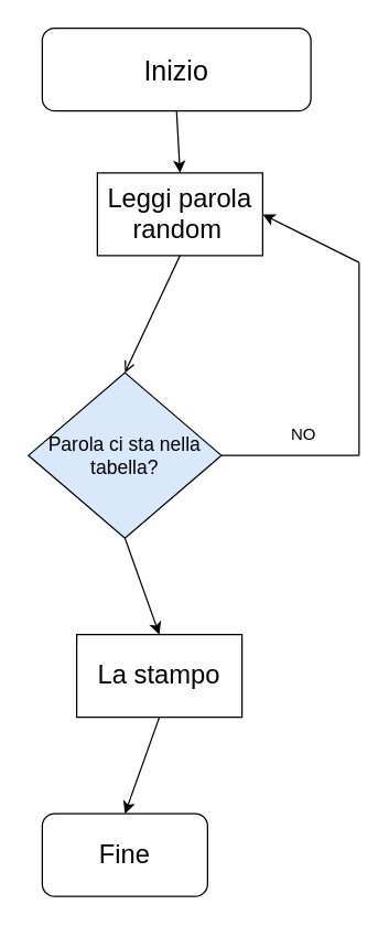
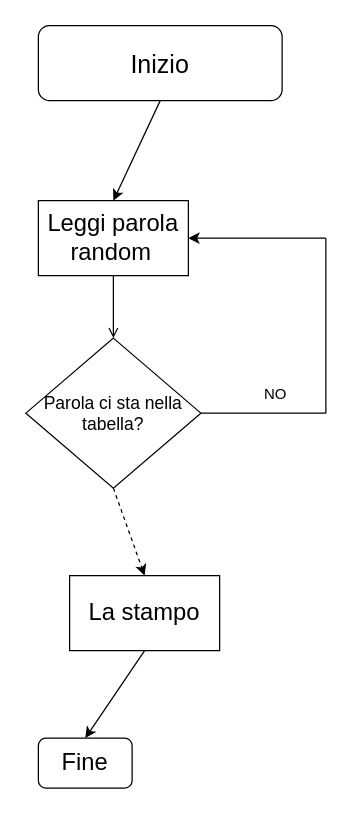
- <mxCell id="3" value="&lt;font style=&quot;font-size: 19px;&quot;&gt;Leggi parola random&lt;/font&gt;&amp;nbsp;" style="rounded=0;whiteSpace=wrap;html=1;" vertex="1" parent="1"><mxGeometry x="70" y="125" width="120" height="60" as="geometry" /></mxCell>
+ <mxCell id="3" value="&lt;font style=&quot;font-size: 19px;&quot;&gt;Leggi parola random&lt;/font&gt;&amp;nbsp;" style="rounded=0;whiteSpace=wrap;html=1;" vertex="1" parent="1"><mxGeometry x="30" y="160" width="120" height="60" as="geometry" /></mxCell>
- <mxCell id="4" value="&lt;font style=&quot;font-size: 14px;&quot;&gt;Parola ci sta nella tabella?&lt;/font&gt;" style="rhombus;whiteSpace=wrap;html=1;fillColor=#dae8fc;" vertex="1" parent="1"><mxGeometry x="20" y="270" width="140" height="120" as="geometry" /></mxCell>
+ <mxCell id="4" value="&lt;font style=&quot;font-size: 14px;&quot;&gt;Parola ci sta nella tabella?&lt;/font&gt;" style="rhombus;whiteSpace=wrap;html=1;" vertex="1" parent="1"><mxGeometry x="20" y="270" width="140" height="120" as="geometry" /></mxCell>
- <mxCell id="12" value="" style="endArrow=classic;html=1;rounded=0;entryX=0.5;entryY=0;entryDx=0;entryDy=0;exitX=0.5;exitY=1;exitDx=0;exitDy=0;" edge="1" parent="1" source="4" target="11"><mxGeometry width="50" height="50" relative="1" as="geometry"><mxPoint x="-50" y="460" as="sourcePoint" /><mxPoint x="0" y="410" as="targetPoint" /></mxGeometry></mxCell>
+ <mxCell id="12" value="" style="endArrow=classic;html=1;rounded=0;entryX=0.5;entryY=0;entryDx=0;entryDy=0;exitX=0.5;exitY=1;exitDx=0;exitDy=0;dashed=1;" edge="1" parent="1" source="4" target="11"><mxGeometry width="50" height="50" relative="1" as="geometry"><mxPoint x="-50" y="460" as="sourcePoint" /><mxPoint x="0" y="410" as="targetPoint" /></mxGeometry></mxCell>
- <mxCell id="13" value="&lt;font style=&quot;font-size: 19px;&quot;&gt;Fine&lt;/font&gt;" style="rounded=1;whiteSpace=wrap;html=1;" vertex="1" parent="1"><mxGeometry x="30" y="590" width="120" height="60" as="geometry" /></mxCell>
+ <mxCell id="13" value="&lt;font style=&quot;font-size: 19px;&quot;&gt;Fine&lt;/font&gt;" style="rounded=1;whiteSpace=wrap;html=1;" vertex="1" parent="1"><mxGeometry x="30" y="590" width="75" height="40" as="geometry" /></mxCell>
